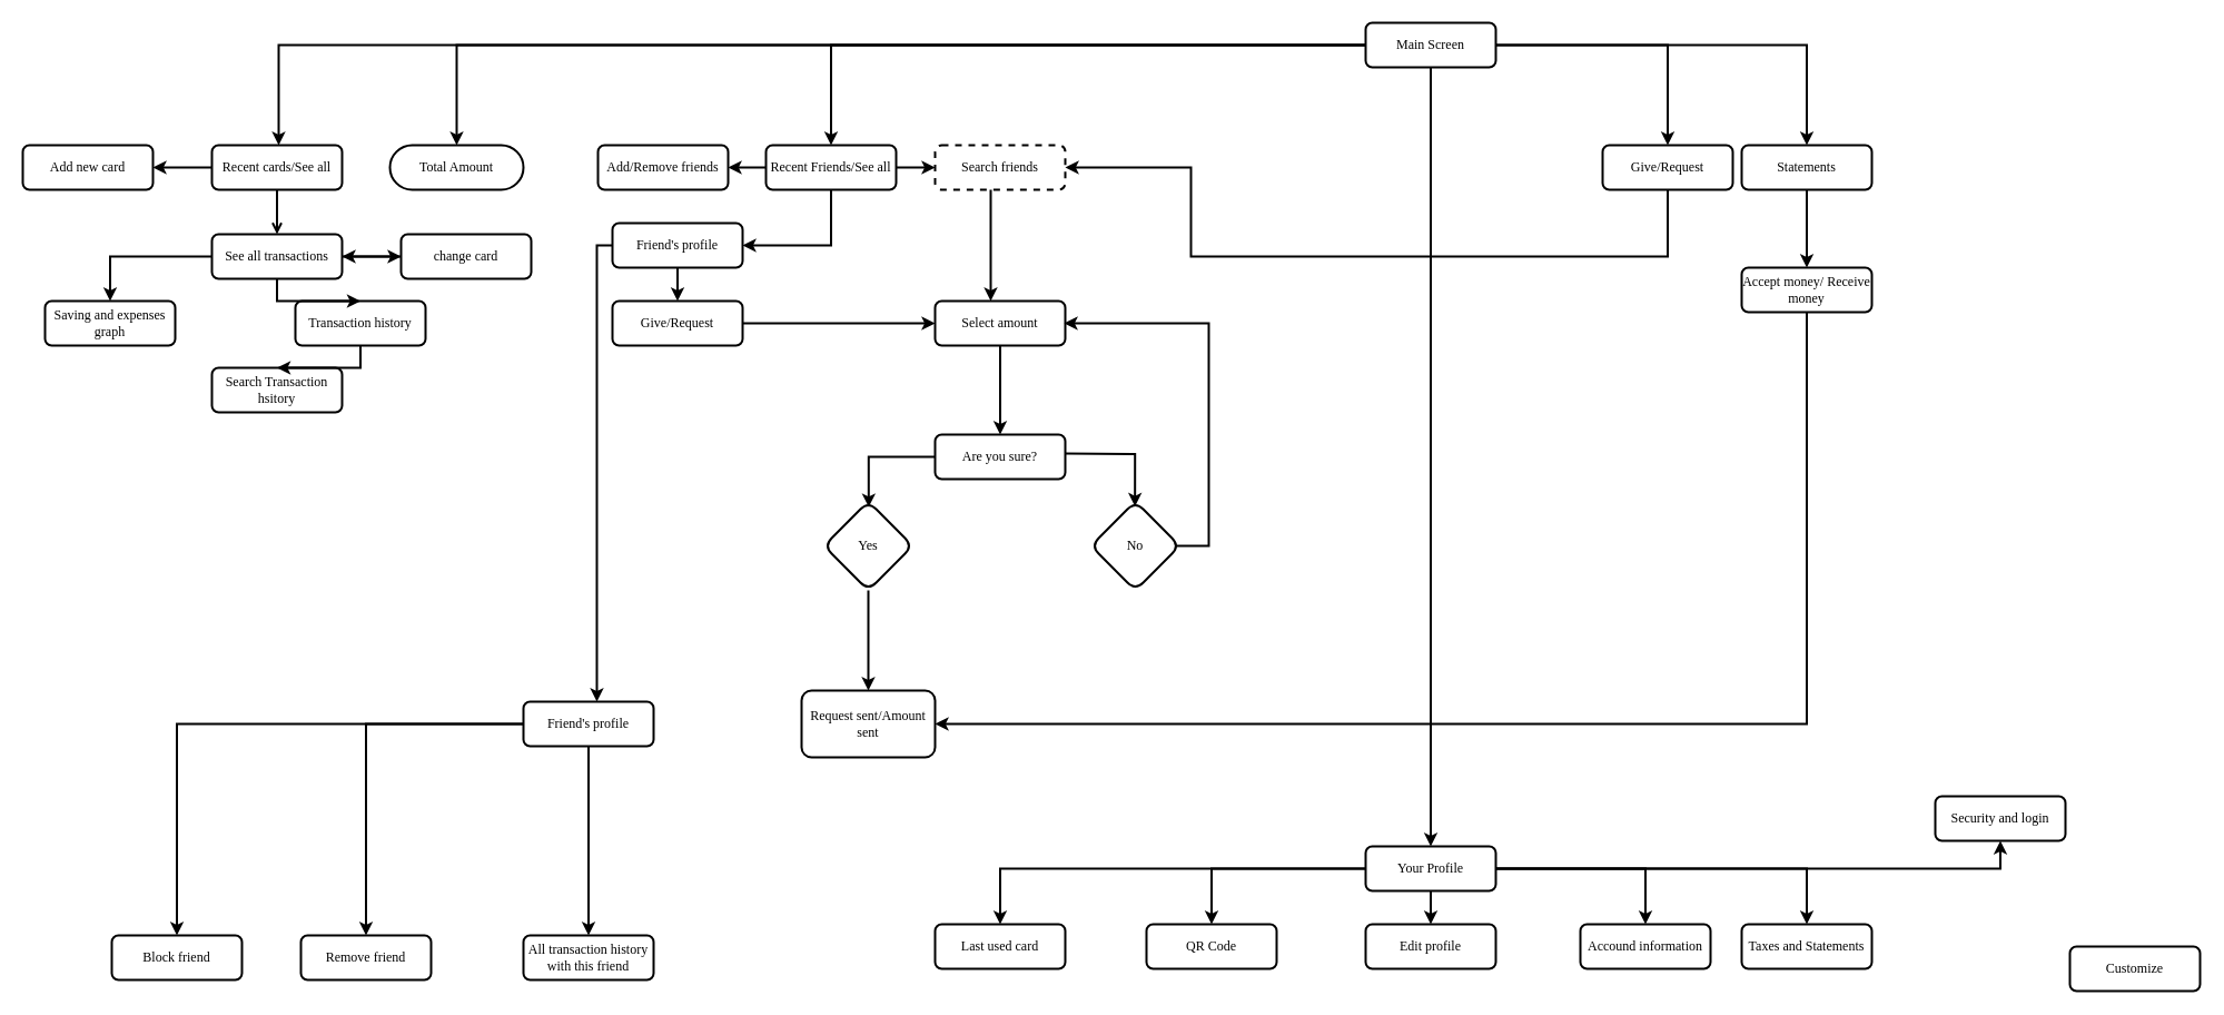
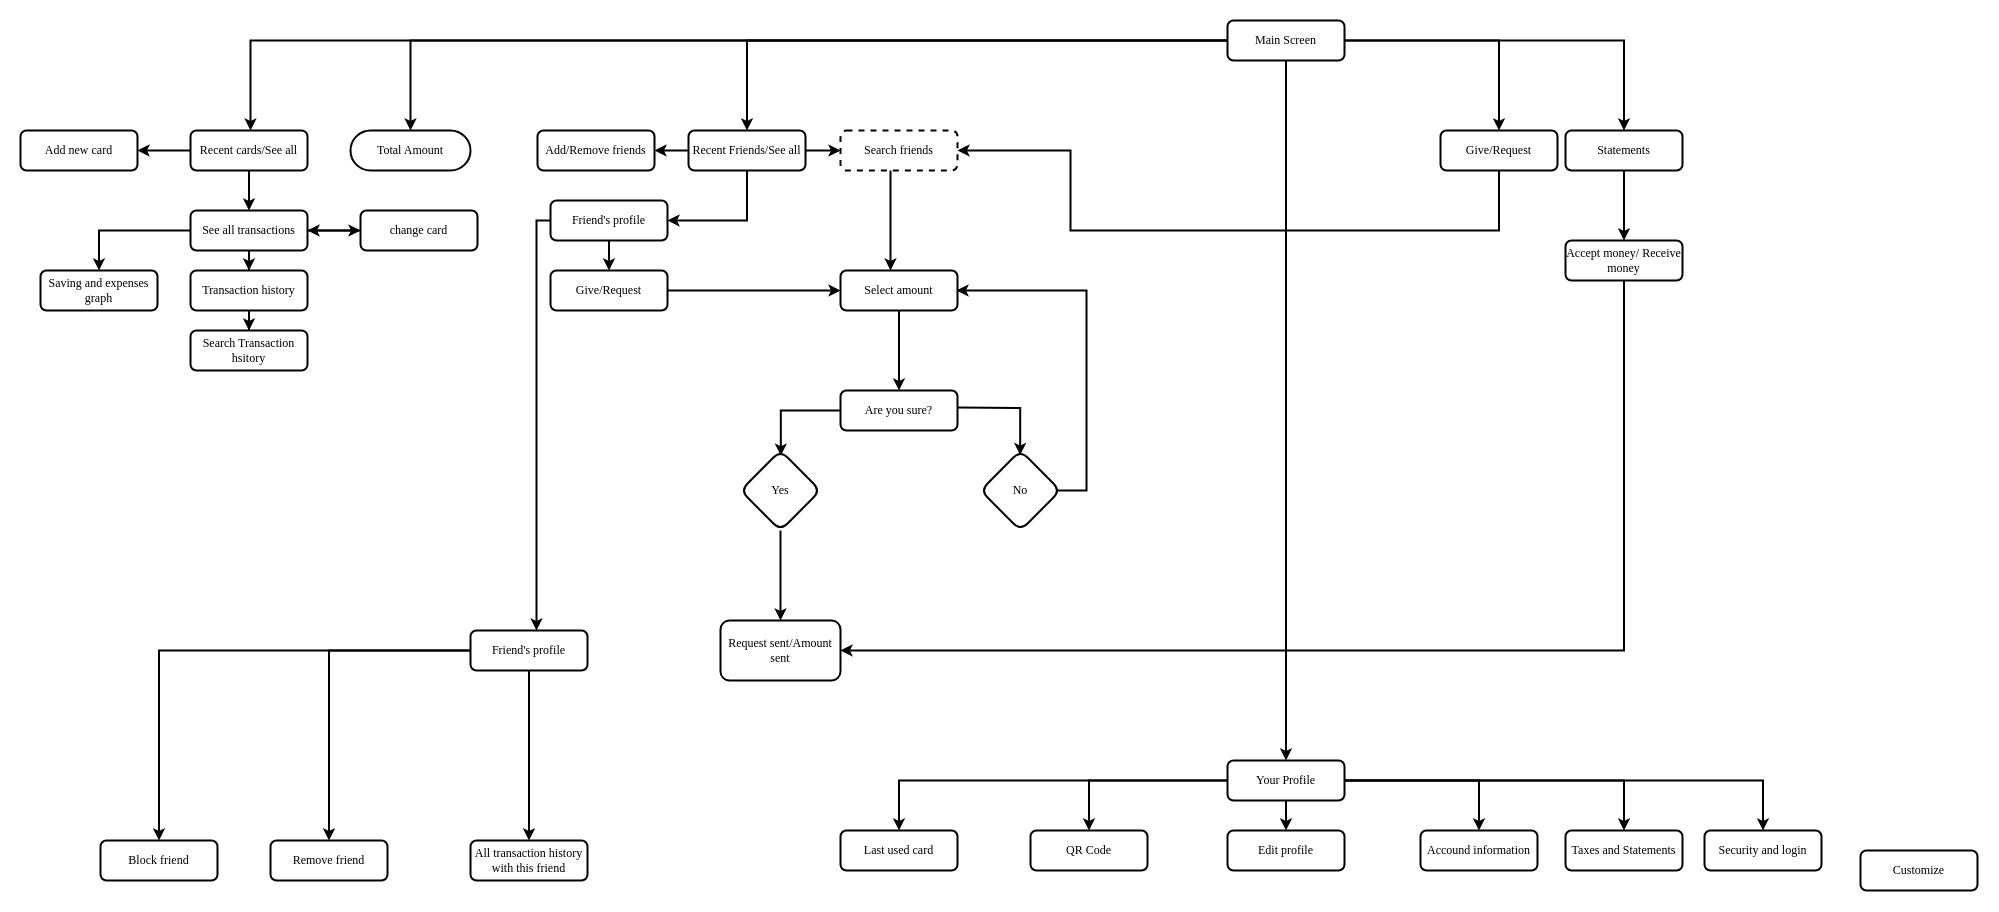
- <mxCell id="10" value="" style="edgeStyle=orthogonalEdgeStyle;rounded=0;orthogonalLoop=1;jettySize=auto;html=1;fontFamily=Baloo;fontSource=https%3A%2F%2Ffonts.googleapis.com%2Fcss%3Ffamily%3DBaloo;fontStyle=0;labelBackgroundColor=none;fontColor=default;fillColor=none;strokeWidth=2;endArrow=open;" edge="1" parent="1" source="11" target="29"><mxGeometry relative="1" as="geometry" /></mxCell>
+ <mxCell id="10" value="" style="edgeStyle=orthogonalEdgeStyle;rounded=0;orthogonalLoop=1;jettySize=auto;html=1;fontFamily=Baloo;fontSource=https%3A%2F%2Ffonts.googleapis.com%2Fcss%3Ffamily%3DBaloo;fontStyle=0;labelBackgroundColor=none;fontColor=default;fillColor=none;strokeWidth=2;" edge="1" parent="1" source="11" target="29"><mxGeometry relative="1" as="geometry" /></mxCell>
- <mxCell id="31" value="Transaction history" style="rounded=1;whiteSpace=wrap;html=1;fontSize=12;glass=0;strokeWidth=2;shadow=0;fontFamily=Baloo;fontStyle=0;fontSource=https%3A%2F%2Ffonts.googleapis.com%2Fcss%3Ffamily%3DBaloo;labelBackgroundColor=none;fillColor=none;" vertex="1" parent="1"><mxGeometry x="265" y="270" width="117" height="40" as="geometry" /></mxCell>
+ <mxCell id="31" value="Transaction history" style="rounded=1;whiteSpace=wrap;html=1;fontSize=12;glass=0;strokeWidth=2;shadow=0;fontFamily=Baloo;fontStyle=0;fontSource=https%3A%2F%2Ffonts.googleapis.com%2Fcss%3Ffamily%3DBaloo;labelBackgroundColor=none;fillColor=none;" vertex="1" parent="1"><mxGeometry x="190" y="270" width="117" height="40" as="geometry" /></mxCell>
- <mxCell id="63" value="Security and login" style="rounded=1;whiteSpace=wrap;html=1;fontSize=12;glass=0;strokeWidth=2;shadow=0;fontFamily=Baloo;fontStyle=0;fontSource=https%3A%2F%2Ffonts.googleapis.com%2Fcss%3Ffamily%3DBaloo;labelBackgroundColor=none;fillColor=none;" vertex="1" parent="1"><mxGeometry x="1739" y="715" width="117" height="40" as="geometry" /></mxCell>
+ <mxCell id="63" value="Security and login" style="rounded=1;whiteSpace=wrap;html=1;fontSize=12;glass=0;strokeWidth=2;shadow=0;fontFamily=Baloo;fontStyle=0;fontSource=https%3A%2F%2Ffonts.googleapis.com%2Fcss%3Ffamily%3DBaloo;labelBackgroundColor=none;fillColor=none;" vertex="1" parent="1"><mxGeometry x="1704" y="830" width="117" height="40" as="geometry" /></mxCell>
